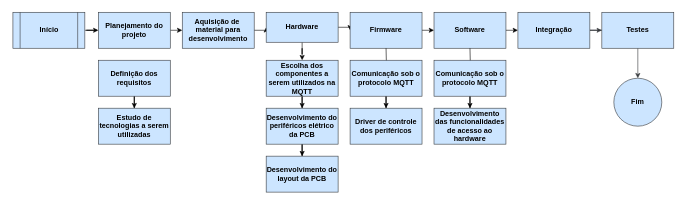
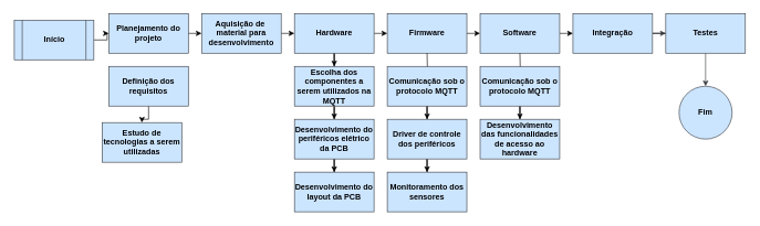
- <mxCell id="13" value="Hardware" style="rounded=0;whiteSpace=wrap;html=1;fillColor=#cce5ff;strokeColor=#36393d;fontStyle=1" parent="1" vertex="1"><mxGeometry x="443" y="20" width="120" height="50" as="geometry" /></mxCell>
+ <mxCell id="13" value="Hardware" style="rounded=0;whiteSpace=wrap;html=1;fillColor=#cce5ff;strokeColor=#36393d;fontStyle=1" parent="1" vertex="1"><mxGeometry x="443" y="20" width="120" height="60" as="geometry" /></mxCell>
- <mxCell id="3" value="Início" style="shape=process;whiteSpace=wrap;html=1;backgroundOutline=1;fillColor=#cce5ff;strokeColor=#36393d;fontStyle=1" parent="1" vertex="1"><mxGeometry x="20.5" y="20" width="120" height="60" as="geometry" /></mxCell>
+ <mxCell id="3" value="Início" style="shape=process;whiteSpace=wrap;html=1;backgroundOutline=1;fillColor=#cce5ff;strokeColor=#36393d;fontStyle=1" parent="1" vertex="1"><mxGeometry x="20.5" y="30" width="120" height="60" as="geometry" /></mxCell>
- <mxCell id="8" value="Estudo de tecnologias a serem utilizadas" style="rounded=0;whiteSpace=wrap;html=1;fillColor=#cce5ff;strokeColor=#36393d;fontStyle=1" parent="1" vertex="1"><mxGeometry x="163" y="180" width="120" height="60" as="geometry" /></mxCell>
+ <mxCell id="8" value="Estudo de tecnologias a serem utilizadas" style="rounded=0;whiteSpace=wrap;html=1;fillColor=#cce5ff;strokeColor=#36393d;fontStyle=1" parent="1" vertex="1"><mxGeometry x="153" y="185" width="120" height="60" as="geometry" /></mxCell>
+ <mxCell id="31" value="" style="edgeStyle=orthogonalEdgeStyle;rounded=0;orthogonalLoop=1;jettySize=auto;html=1;" parent="1" source="32" target="33" edge="1"><mxGeometry relative="1" as="geometry" /></mxCell>
+ <mxCell id="33" value="Monitoramento dos sensores" style="rounded=0;whiteSpace=wrap;html=1;fillColor=#cce5ff;strokeColor=#36393d;fontStyle=1" parent="1" vertex="1"><mxGeometry x="583" y="260" width="120" height="60" as="geometry" /></mxCell>
